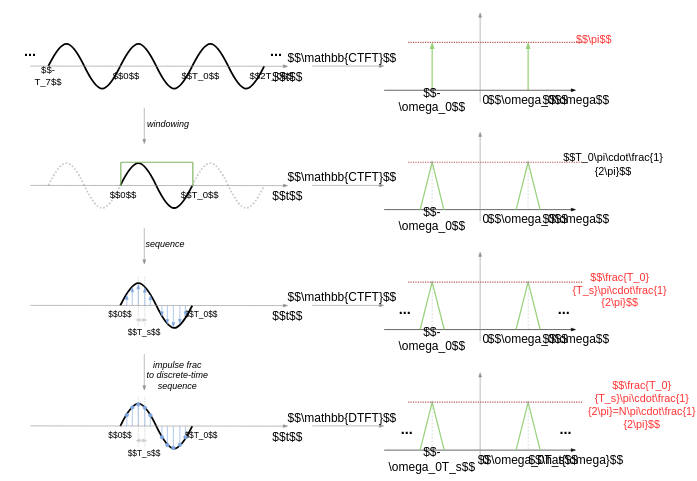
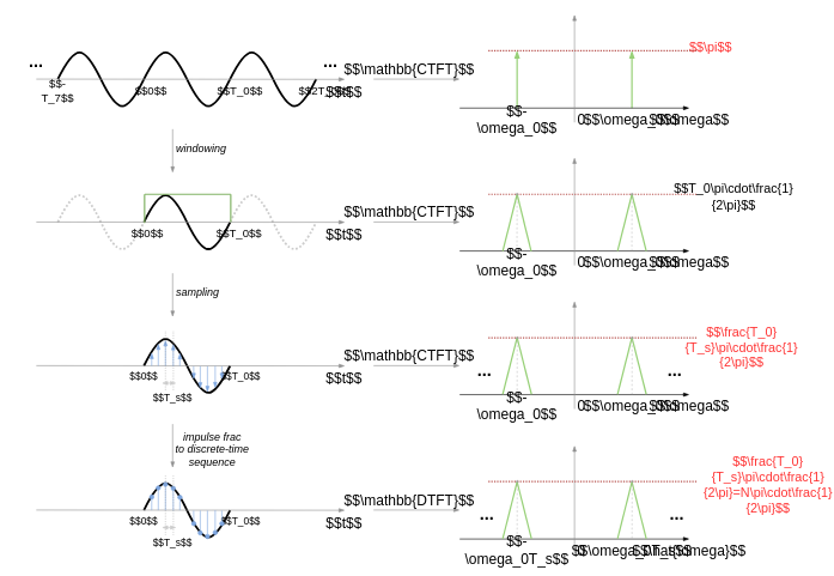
- <mxCell id="104" value="&lt;font style=&quot;font-size: 15px;&quot;&gt;&lt;i&gt;sequence&lt;/i&gt;&lt;/font&gt;" style="text;html=1;align=center;verticalAlign=middle;whiteSpace=wrap;rounded=0;" parent="1" vertex="1"><mxGeometry x="245" y="390.69" width="60" height="30" as="geometry" /></mxCell>
+ <mxCell id="104" value="&lt;font style=&quot;font-size: 15px;&quot;&gt;&lt;i&gt;sampling&lt;/i&gt;&lt;/font&gt;" style="text;html=1;align=center;verticalAlign=middle;whiteSpace=wrap;rounded=0;" parent="1" vertex="1"><mxGeometry x="245" y="390.69" width="60" height="30" as="geometry" /></mxCell>
